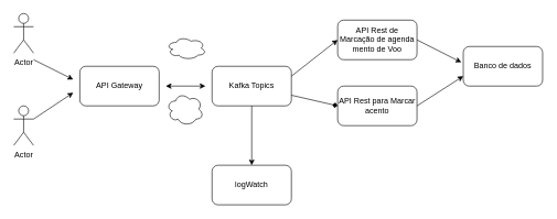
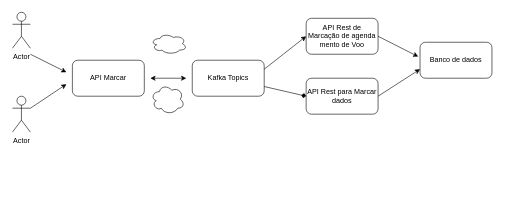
- <mxCell id="9" value="API Gateway" style="rounded=1;whiteSpace=wrap;html=1;" vertex="1" parent="1"><mxGeometry x="120" y="100" width="120" height="60" as="geometry" /></mxCell>
+ <mxCell id="9" value="API Marcar" style="rounded=1;whiteSpace=wrap;html=1;" vertex="1" parent="1"><mxGeometry x="120" y="100" width="120" height="60" as="geometry" /></mxCell>
- <mxCell id="4" value="API Rest para Marcar acento" style="rounded=1;whiteSpace=wrap;html=1;" vertex="1" parent="1"><mxGeometry x="510" y="130" width="120" height="60" as="geometry" /></mxCell>
+ <mxCell id="4" value="API Rest para Marcar dados" style="rounded=1;whiteSpace=wrap;html=1;" vertex="1" parent="1"><mxGeometry x="510" y="130" width="120" height="60" as="geometry" /></mxCell>
- <mxCell id="17" value="" style="endArrow=classic;html=1;rounded=0;entryX=0.5;entryY=0;entryDx=0;entryDy=0;exitX=0.5;exitY=1;exitDx=0;exitDy=0;" edge="1" parent="1" source="6" target="5"><mxGeometry width="50" height="50" relative="1" as="geometry"><mxPoint x="380" y="210" as="sourcePoint" /><mxPoint x="430" y="160" as="targetPoint" /></mxGeometry></mxCell>
- <mxCell id="5" value="logWatch" style="rounded=1;whiteSpace=wrap;html=1;" vertex="1" parent="1"><mxGeometry x="320" y="250" width="120" height="60" as="geometry" /></mxCell>
